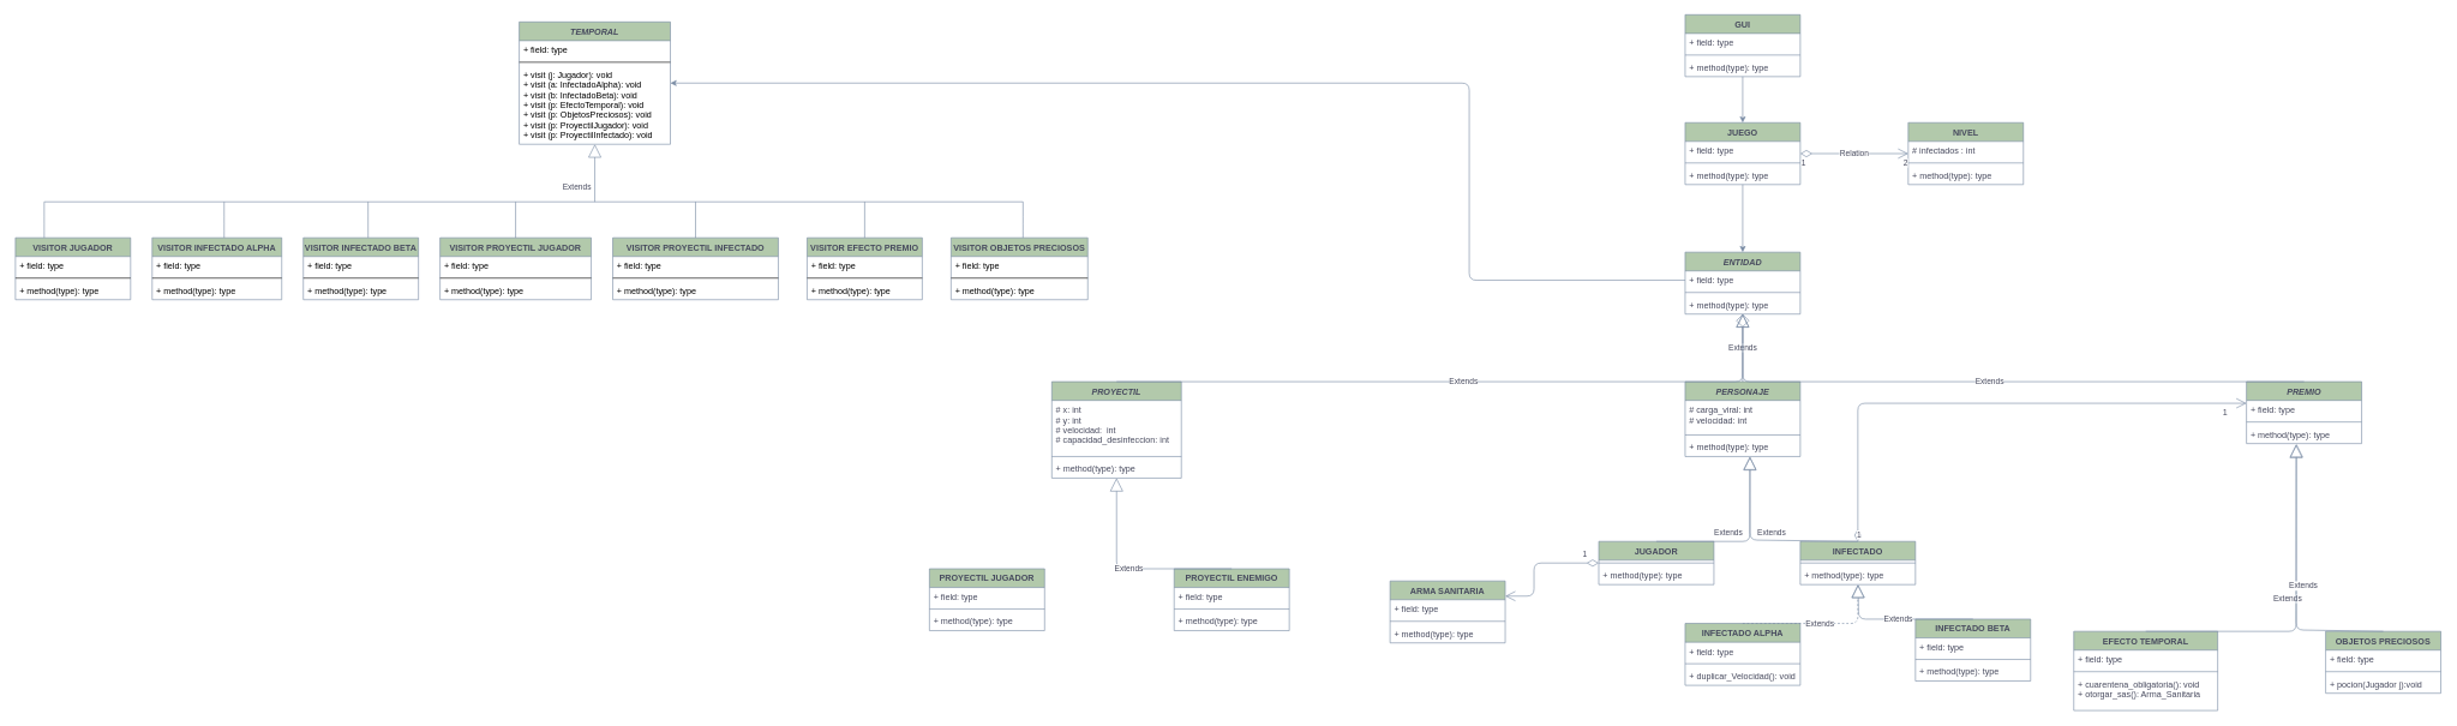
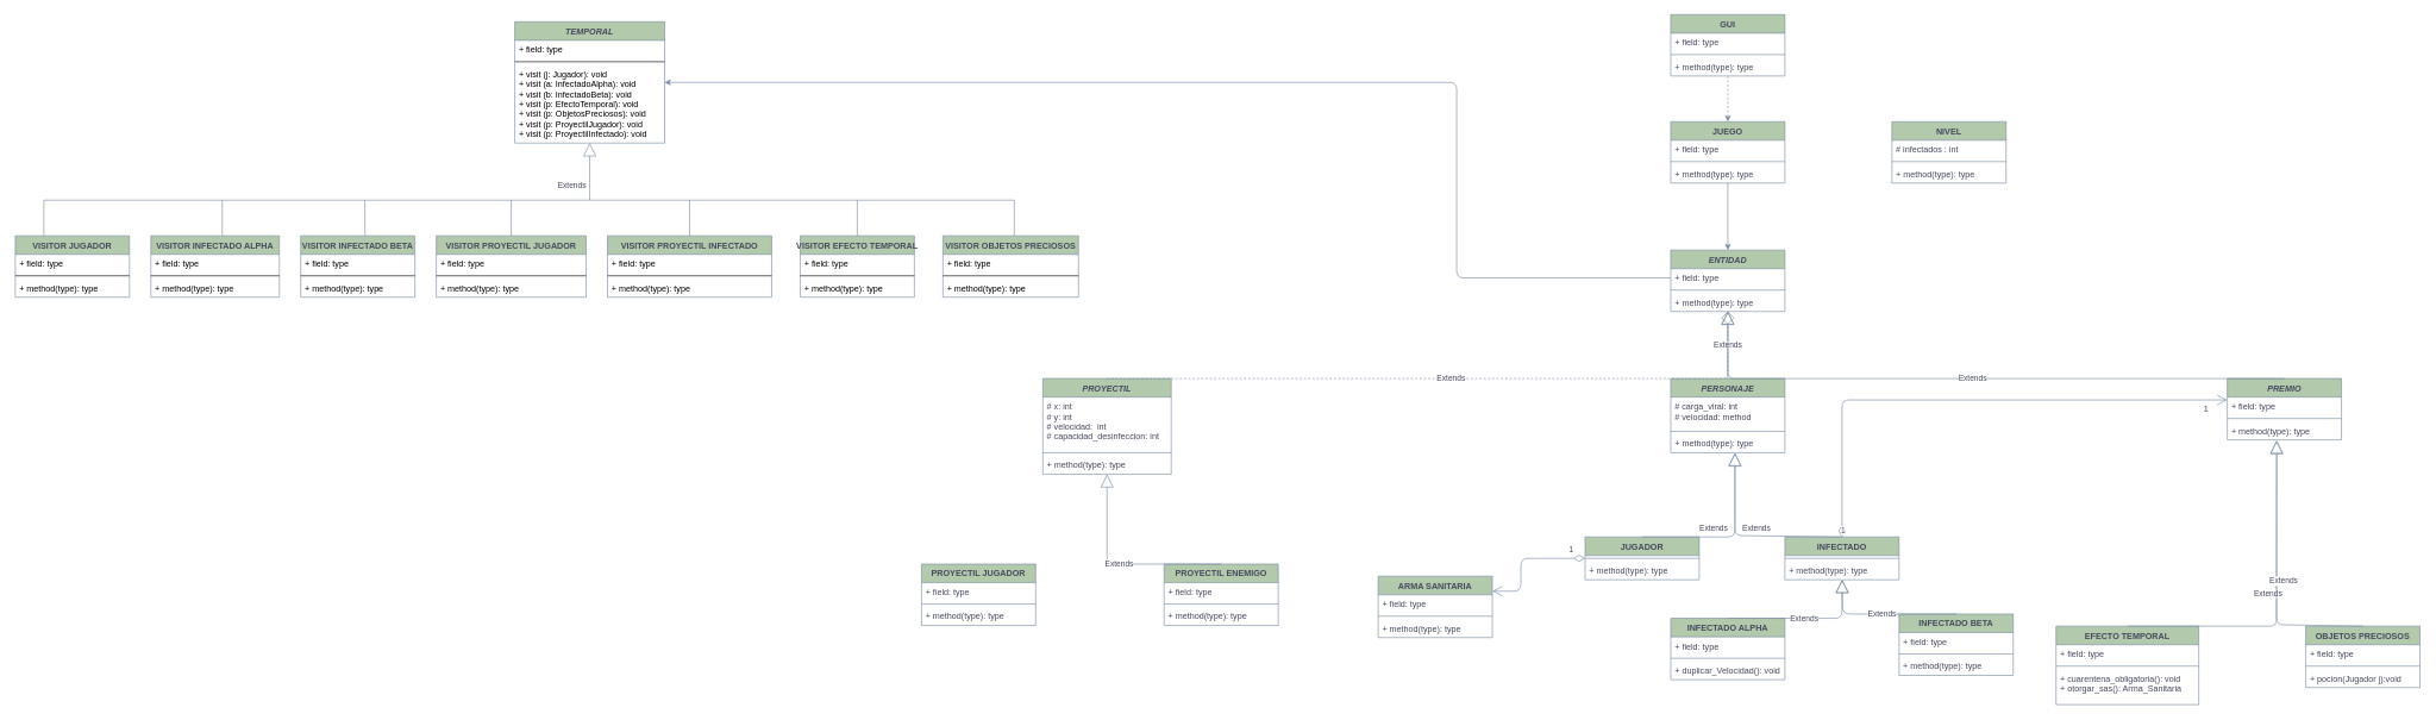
- <mxCell id="51" style="edgeStyle=orthogonalEdgeStyle;curved=0;rounded=1;sketch=0;orthogonalLoop=1;jettySize=auto;html=1;strokeColor=#788AA3;fillColor=#B2C9AB;fontColor=#46495D;" parent="1" source="52" target="47" edge="1"><mxGeometry relative="1" as="geometry" /></mxCell>
+ <mxCell id="51" style="edgeStyle=orthogonalEdgeStyle;curved=0;rounded=1;sketch=0;orthogonalLoop=1;jettySize=auto;html=1;strokeColor=#788AA3;fillColor=#B2C9AB;fontColor=#46495D;dashed=1;" parent="1" source="52" target="47" edge="1"><mxGeometry relative="1" as="geometry" /></mxCell>
- <mxCell id="58" value="Relation" style="endArrow=open;html=1;endSize=12;startArrow=diamondThin;startSize=14;startFill=0;edgeStyle=orthogonalEdgeStyle;strokeColor=#788AA3;fillColor=#B2C9AB;fontColor=#46495D;" parent="1" source="47" target="2" edge="1"><mxGeometry relative="1" as="geometry"><mxPoint x="2350" y="260" as="sourcePoint" /><mxPoint x="2510" y="260" as="targetPoint" /></mxGeometry></mxCell>
- <mxCell id="59" value="1" style="edgeLabel;resizable=0;html=1;align=left;verticalAlign=top;fontColor=#46495D;" parent="58" connectable="0" vertex="1"><mxGeometry x="-1" relative="1" as="geometry" /></mxCell>
- <mxCell id="60" value="2" style="edgeLabel;resizable=0;html=1;align=right;verticalAlign=top;fontColor=#46495D;" parent="58" connectable="0" vertex="1"><mxGeometry x="1" relative="1" as="geometry" /></mxCell>
- <mxCell id="100" value="VISITOR EFECTO PREMIO" style="swimlane;fontStyle=1;align=center;verticalAlign=top;childLayout=stackLayout;horizontal=1;startSize=26;horizontalStack=0;resizeParent=1;resizeParentMax=0;resizeLast=0;collapsible=1;marginBottom=0;rounded=0;sketch=0;strokeColor=#788AA3;fillColor=#B2C9AB;fontColor=#46495D;" vertex="1" parent="1"><mxGeometry x="1120" y="330" width="160" height="86" as="geometry" /></mxCell>
+ <mxCell id="100" value="VISITOR EFECTO TEMPORAL" style="swimlane;fontStyle=1;align=center;verticalAlign=top;childLayout=stackLayout;horizontal=1;startSize=26;horizontalStack=0;resizeParent=1;resizeParentMax=0;resizeLast=0;collapsible=1;marginBottom=0;rounded=0;sketch=0;strokeColor=#788AA3;fillColor=#B2C9AB;fontColor=#46495D;" vertex="1" parent="1"><mxGeometry x="1120" y="330" width="160" height="86" as="geometry" /></mxCell>
- <mxCell id="69" value="Extends" style="endArrow=block;endSize=16;endFill=0;html=1;exitX=0.5;exitY=0;exitDx=0;exitDy=0;strokeColor=#788AA3;fontColor=#46495D;" edge="1" parent="1" source="6" target="42"><mxGeometry width="160" relative="1" as="geometry"><mxPoint x="1760" y="540" as="sourcePoint" /><mxPoint x="1920" y="540" as="targetPoint" /><Array as="points"><mxPoint x="2420" y="530" /></Array></mxGeometry></mxCell>
+ <mxCell id="69" value="Extends" style="endArrow=block;endSize=16;endFill=0;html=1;exitX=0.5;exitY=0;exitDx=0;exitDy=0;strokeColor=#788AA3;fontColor=#46495D;dashed=1;" edge="1" parent="1" source="6" target="42"><mxGeometry width="160" relative="1" as="geometry"><mxPoint x="1760" y="540" as="sourcePoint" /><mxPoint x="1920" y="540" as="targetPoint" /><Array as="points"><mxPoint x="2420" y="530" /></Array></mxGeometry></mxCell>
- <mxCell id="18" value="# carga_viral: int&#10;# velocidad: int" style="text;strokeColor=none;fillColor=none;align=left;verticalAlign=top;spacingLeft=4;spacingRight=4;overflow=hidden;rotatable=0;points=[[0,0.5],[1,0.5]];portConstraint=eastwest;fontColor=#46495D;" parent="17" vertex="1"><mxGeometry y="26" width="160" height="44" as="geometry" /></mxCell>
+ <mxCell id="18" value="# carga_viral: int&#10;# velocidad: method" style="text;strokeColor=none;fillColor=none;align=left;verticalAlign=top;spacingLeft=4;spacingRight=4;overflow=hidden;rotatable=0;points=[[0,0.5],[1,0.5]];portConstraint=eastwest;fontColor=#46495D;" parent="17" vertex="1"><mxGeometry y="26" width="160" height="44" as="geometry" /></mxCell>
- <mxCell id="56" value="Extends" style="endArrow=block;endSize=16;endFill=0;html=1;strokeColor=#788AA3;fillColor=#B2C9AB;fontColor=#46495D;exitX=0.5;exitY=0;exitDx=0;exitDy=0;dashed=1;" parent="1" source="24" target="10" edge="1"><mxGeometry width="160" relative="1" as="geometry"><mxPoint x="2390" y="786" as="sourcePoint" /><mxPoint x="2580" y="812" as="targetPoint" /><Array as="points"><mxPoint x="2580" y="866" /></Array><mxPoint as="offset" /></mxGeometry></mxCell>
+ <mxCell id="56" value="Extends" style="endArrow=block;endSize=16;endFill=0;html=1;strokeColor=#788AA3;fillColor=#B2C9AB;fontColor=#46495D;exitX=0.5;exitY=0;exitDx=0;exitDy=0;" parent="1" source="24" target="10" edge="1"><mxGeometry width="160" relative="1" as="geometry"><mxPoint x="2390" y="786" as="sourcePoint" /><mxPoint x="2580" y="812" as="targetPoint" /><Array as="points"><mxPoint x="2580" y="866" /></Array><mxPoint as="offset" /></mxGeometry></mxCell>
